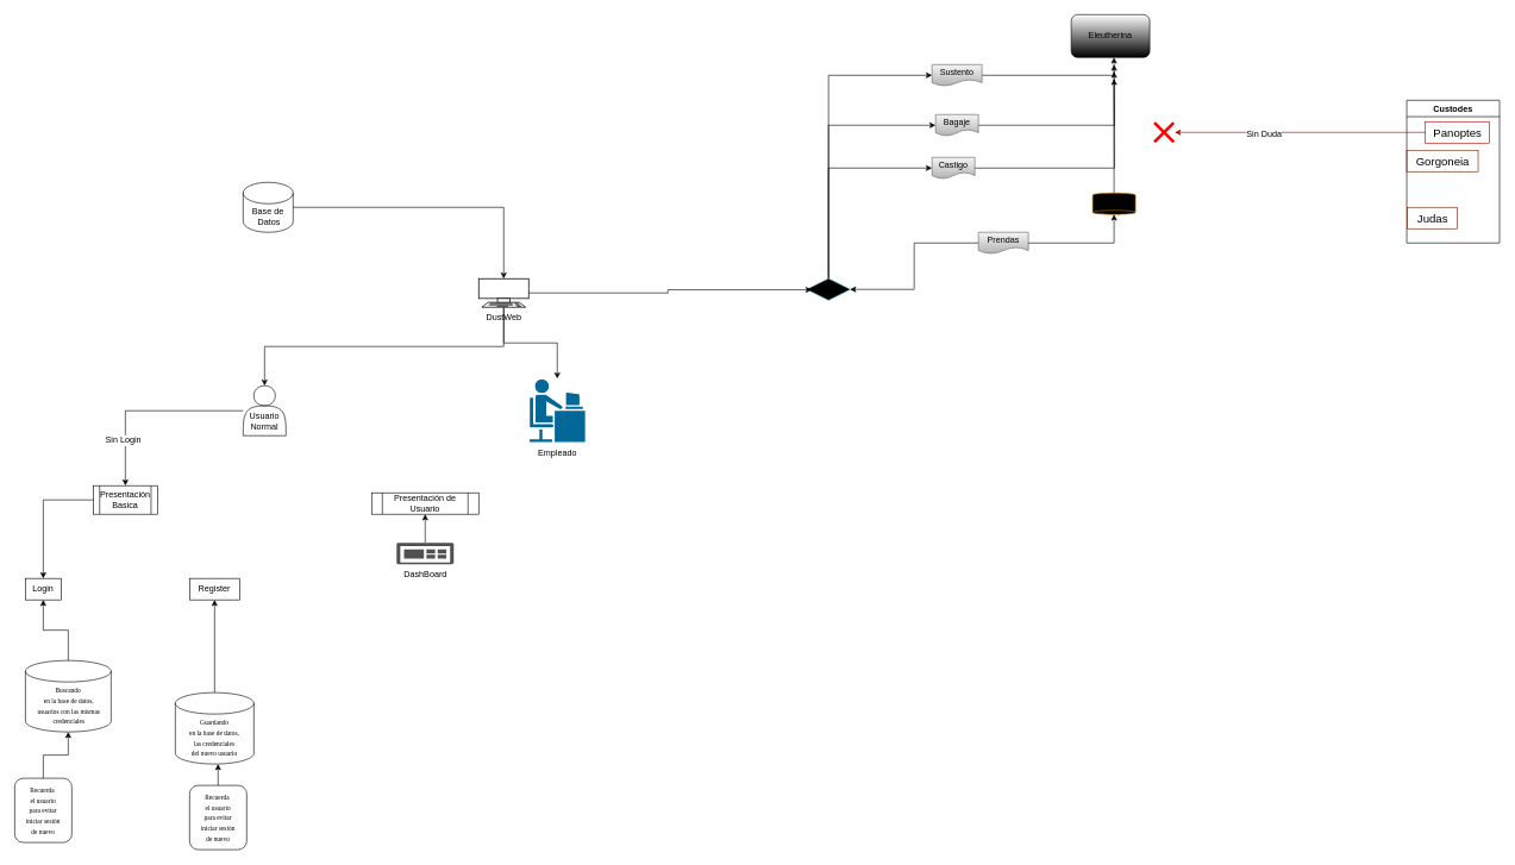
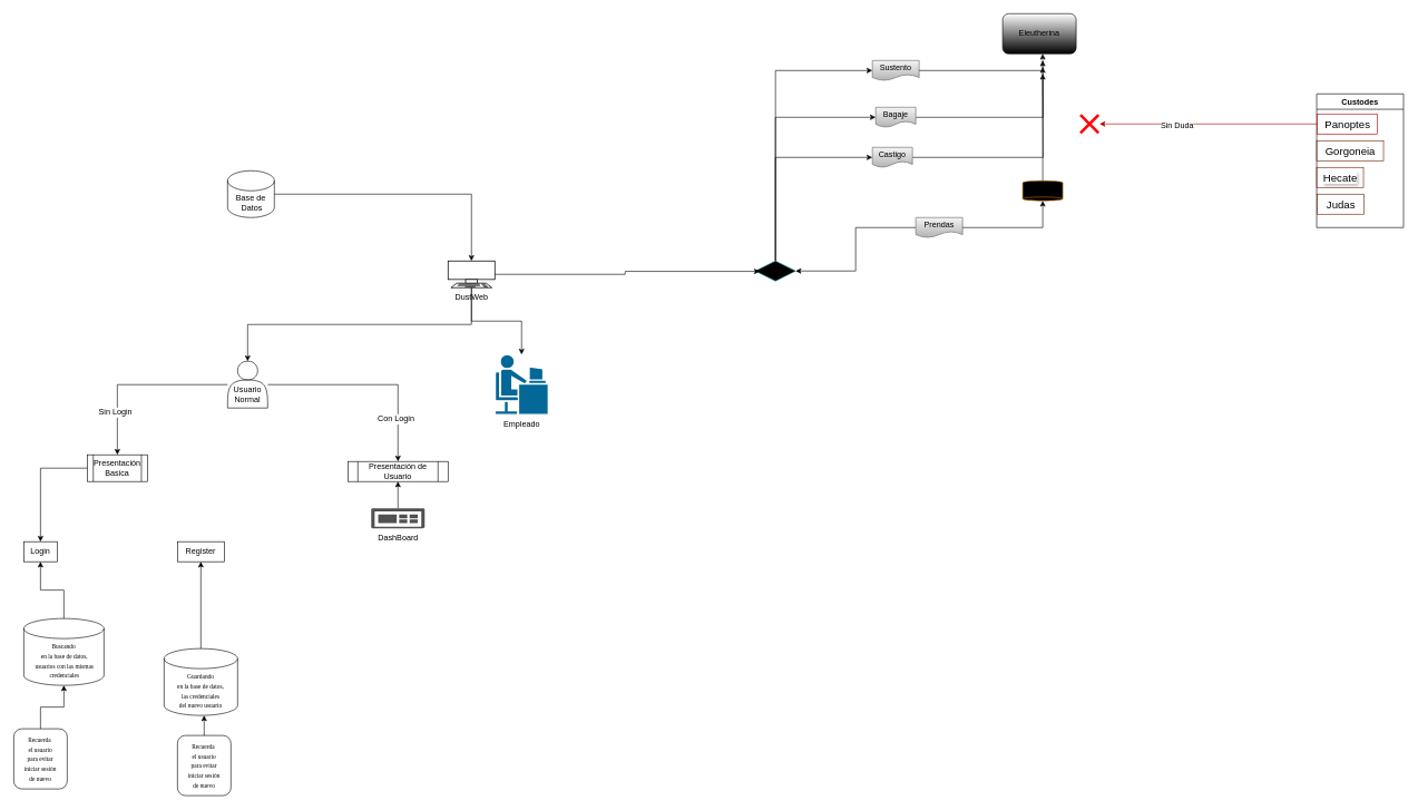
- <mxCell id="4" value="&lt;span style=&quot;font-family: &amp;quot;Google Sans&amp;quot;, Arial, sans-serif; font-size: 16px; text-wrap-mode: wrap;&quot;&gt;Panoptes&lt;/span&gt;&lt;div&gt;&lt;/div&gt;" style="text;html=1;align=center;verticalAlign=middle;resizable=0;points=[];autosize=1;strokeColor=#B20000;fillColor=none;fontColor=default;gradientColor=none;labelBackgroundColor=default;" vertex="1" parent="3"><mxGeometry x="26" y="30" width="90" height="30" as="geometry" /></mxCell>
+ <mxCell id="4" value="&lt;span style=&quot;font-family: &amp;quot;Google Sans&amp;quot;, Arial, sans-serif; font-size: 16px; text-wrap-mode: wrap;&quot;&gt;Panoptes&lt;/span&gt;&lt;div&gt;&lt;/div&gt;" style="text;html=1;align=center;verticalAlign=middle;resizable=0;points=[];autosize=1;strokeColor=#B20000;fillColor=none;fontColor=default;gradientColor=none;labelBackgroundColor=default;" vertex="1" parent="3"><mxGeometry x="1" y="30" width="90" height="30" as="geometry" /></mxCell>
+ <mxCell id="6" value="Hecate" style="text;html=1;align=center;verticalAlign=middle;resizable=0;points=[];autosize=1;strokeColor=#6D1F00;fillColor=none;fontFamily=Helvetica;fontSize=16;fontColor=default;labelBackgroundColor=default;labelBorderColor=none;textShadow=1;" vertex="1" parent="3"><mxGeometry y="110" width="70" height="30" as="geometry" /></mxCell>
+ <mxCell id="24" style="edgeStyle=orthogonalEdgeStyle;rounded=0;orthogonalLoop=1;jettySize=auto;html=1;fontFamily=Helvetica;fontSize=12;fontColor=default;autosize=1;resizable=0;" edge="1" parent="1" source="26" target="30"><mxGeometry relative="1" as="geometry" /></mxCell>
+ <mxCell id="25" value="Con Login" style="edgeLabel;html=1;align=center;verticalAlign=middle;resizable=0;points=[];fontFamily=Helvetica;fontSize=12;fontColor=default;autosize=1;fillColor=none;gradientColor=none;" vertex="1" connectable="0" parent="24"><mxGeometry x="0.593" y="-3" width="80" height="30" relative="1" as="geometry"><mxPoint x="-40" y="-15" as="offset" /></mxGeometry></mxCell>
